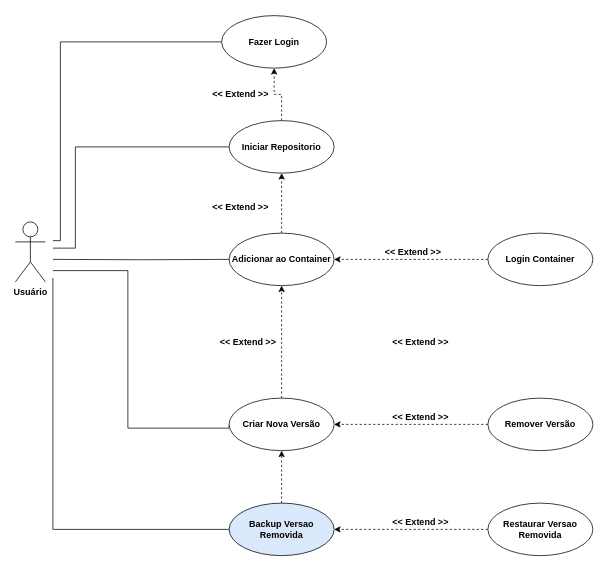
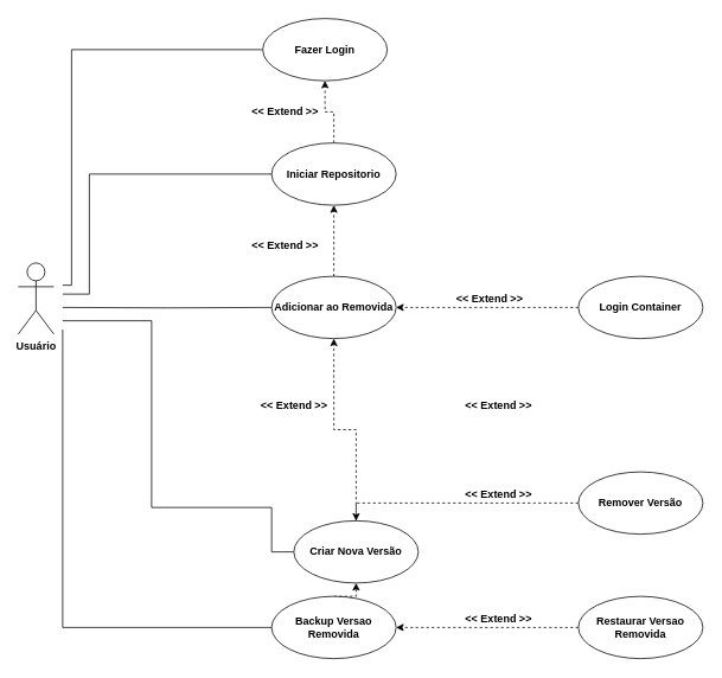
- <mxCell id="8" value="&lt;b&gt;Adicionar ao Container&lt;/b&gt;" style="ellipse;whiteSpace=wrap;html=1;" parent="1" vertex="1"><mxGeometry x="305" y="310" width="140" height="70" as="geometry" /></mxCell>
+ <mxCell id="8" value="&lt;b&gt;Adicionar ao Removida&lt;/b&gt;" style="ellipse;whiteSpace=wrap;html=1;" parent="1" vertex="1"><mxGeometry x="305" y="310" width="140" height="70" as="geometry" /></mxCell>
- <mxCell id="16" value="&lt;b&gt;Criar Nova Versão&lt;/b&gt;" style="ellipse;whiteSpace=wrap;html=1;" parent="1" vertex="1"><mxGeometry x="305" y="530" width="140" height="70" as="geometry" /></mxCell>
+ <mxCell id="16" value="&lt;b&gt;Criar Nova Versão&lt;/b&gt;" style="ellipse;whiteSpace=wrap;html=1;" parent="1" vertex="1"><mxGeometry x="330" y="585" width="140" height="70" as="geometry" /></mxCell>
- <mxCell id="25" value="&lt;b&gt;Backup Versao Removida&lt;/b&gt;" style="ellipse;whiteSpace=wrap;html=1;fillColor=#dae8fc;" parent="1" vertex="1"><mxGeometry x="305" y="670" width="140" height="70" as="geometry" /></mxCell>
+ <mxCell id="25" value="&lt;b&gt;Backup Versao Removida&lt;/b&gt;" style="ellipse;whiteSpace=wrap;html=1;" parent="1" vertex="1"><mxGeometry x="305" y="670" width="140" height="70" as="geometry" /></mxCell>
